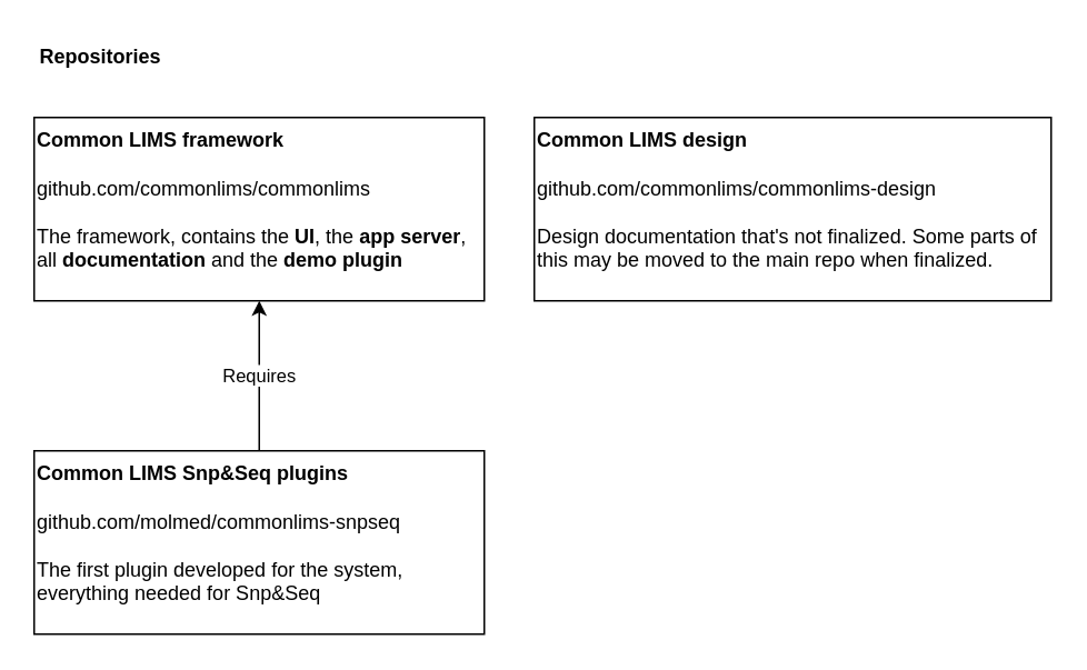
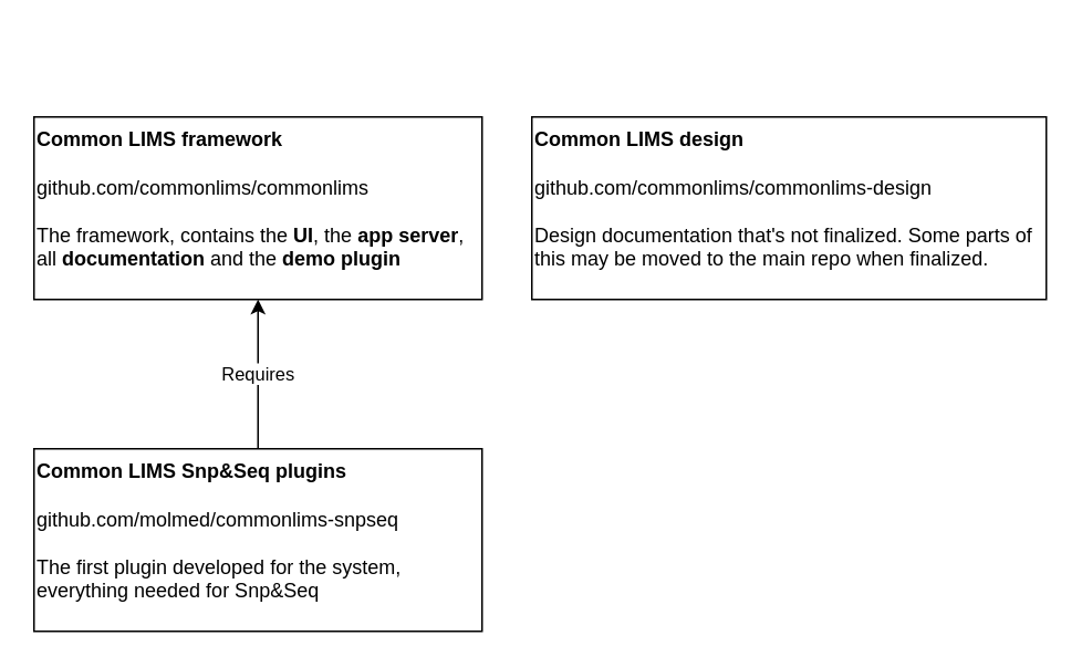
- <mxCell id="2" value="Repositories" style="text;align=center;fontStyle=1;verticalAlign=middle;spacingLeft=3;spacingRight=3;strokeColor=none;rotatable=0;points=[[0,0.5],[1,0.5]];portConstraint=eastwest;fillColor=none;" vertex="1" parent="1"><mxGeometry x="20" y="20" width="80" height="26" as="geometry" /></mxCell>
